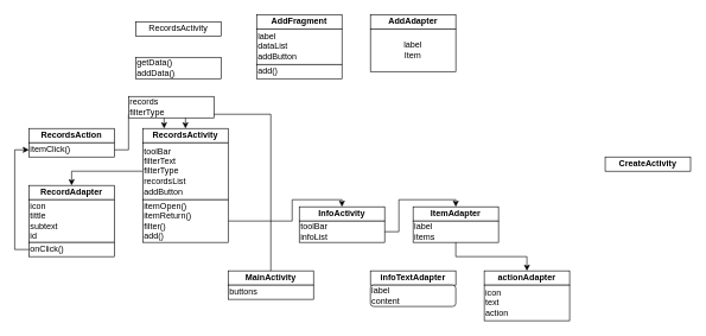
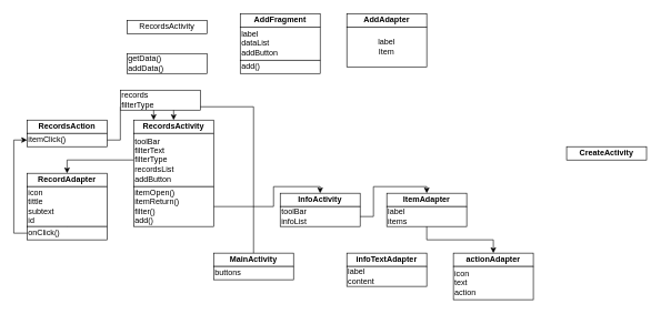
- <mxCell id="28" value="label&lt;div&gt;content&lt;/div&gt;" style="whiteSpace=wrap;html=1;align=left;rounded=1;" parent="26" vertex="1"><mxGeometry y="20" width="120" height="30" as="geometry" /></mxCell>
+ <mxCell id="28" value="label&lt;div&gt;content&lt;/div&gt;" style="rounded=0;whiteSpace=wrap;html=1;align=left;" parent="26" vertex="1"><mxGeometry y="20" width="120" height="30" as="geometry" /></mxCell>
